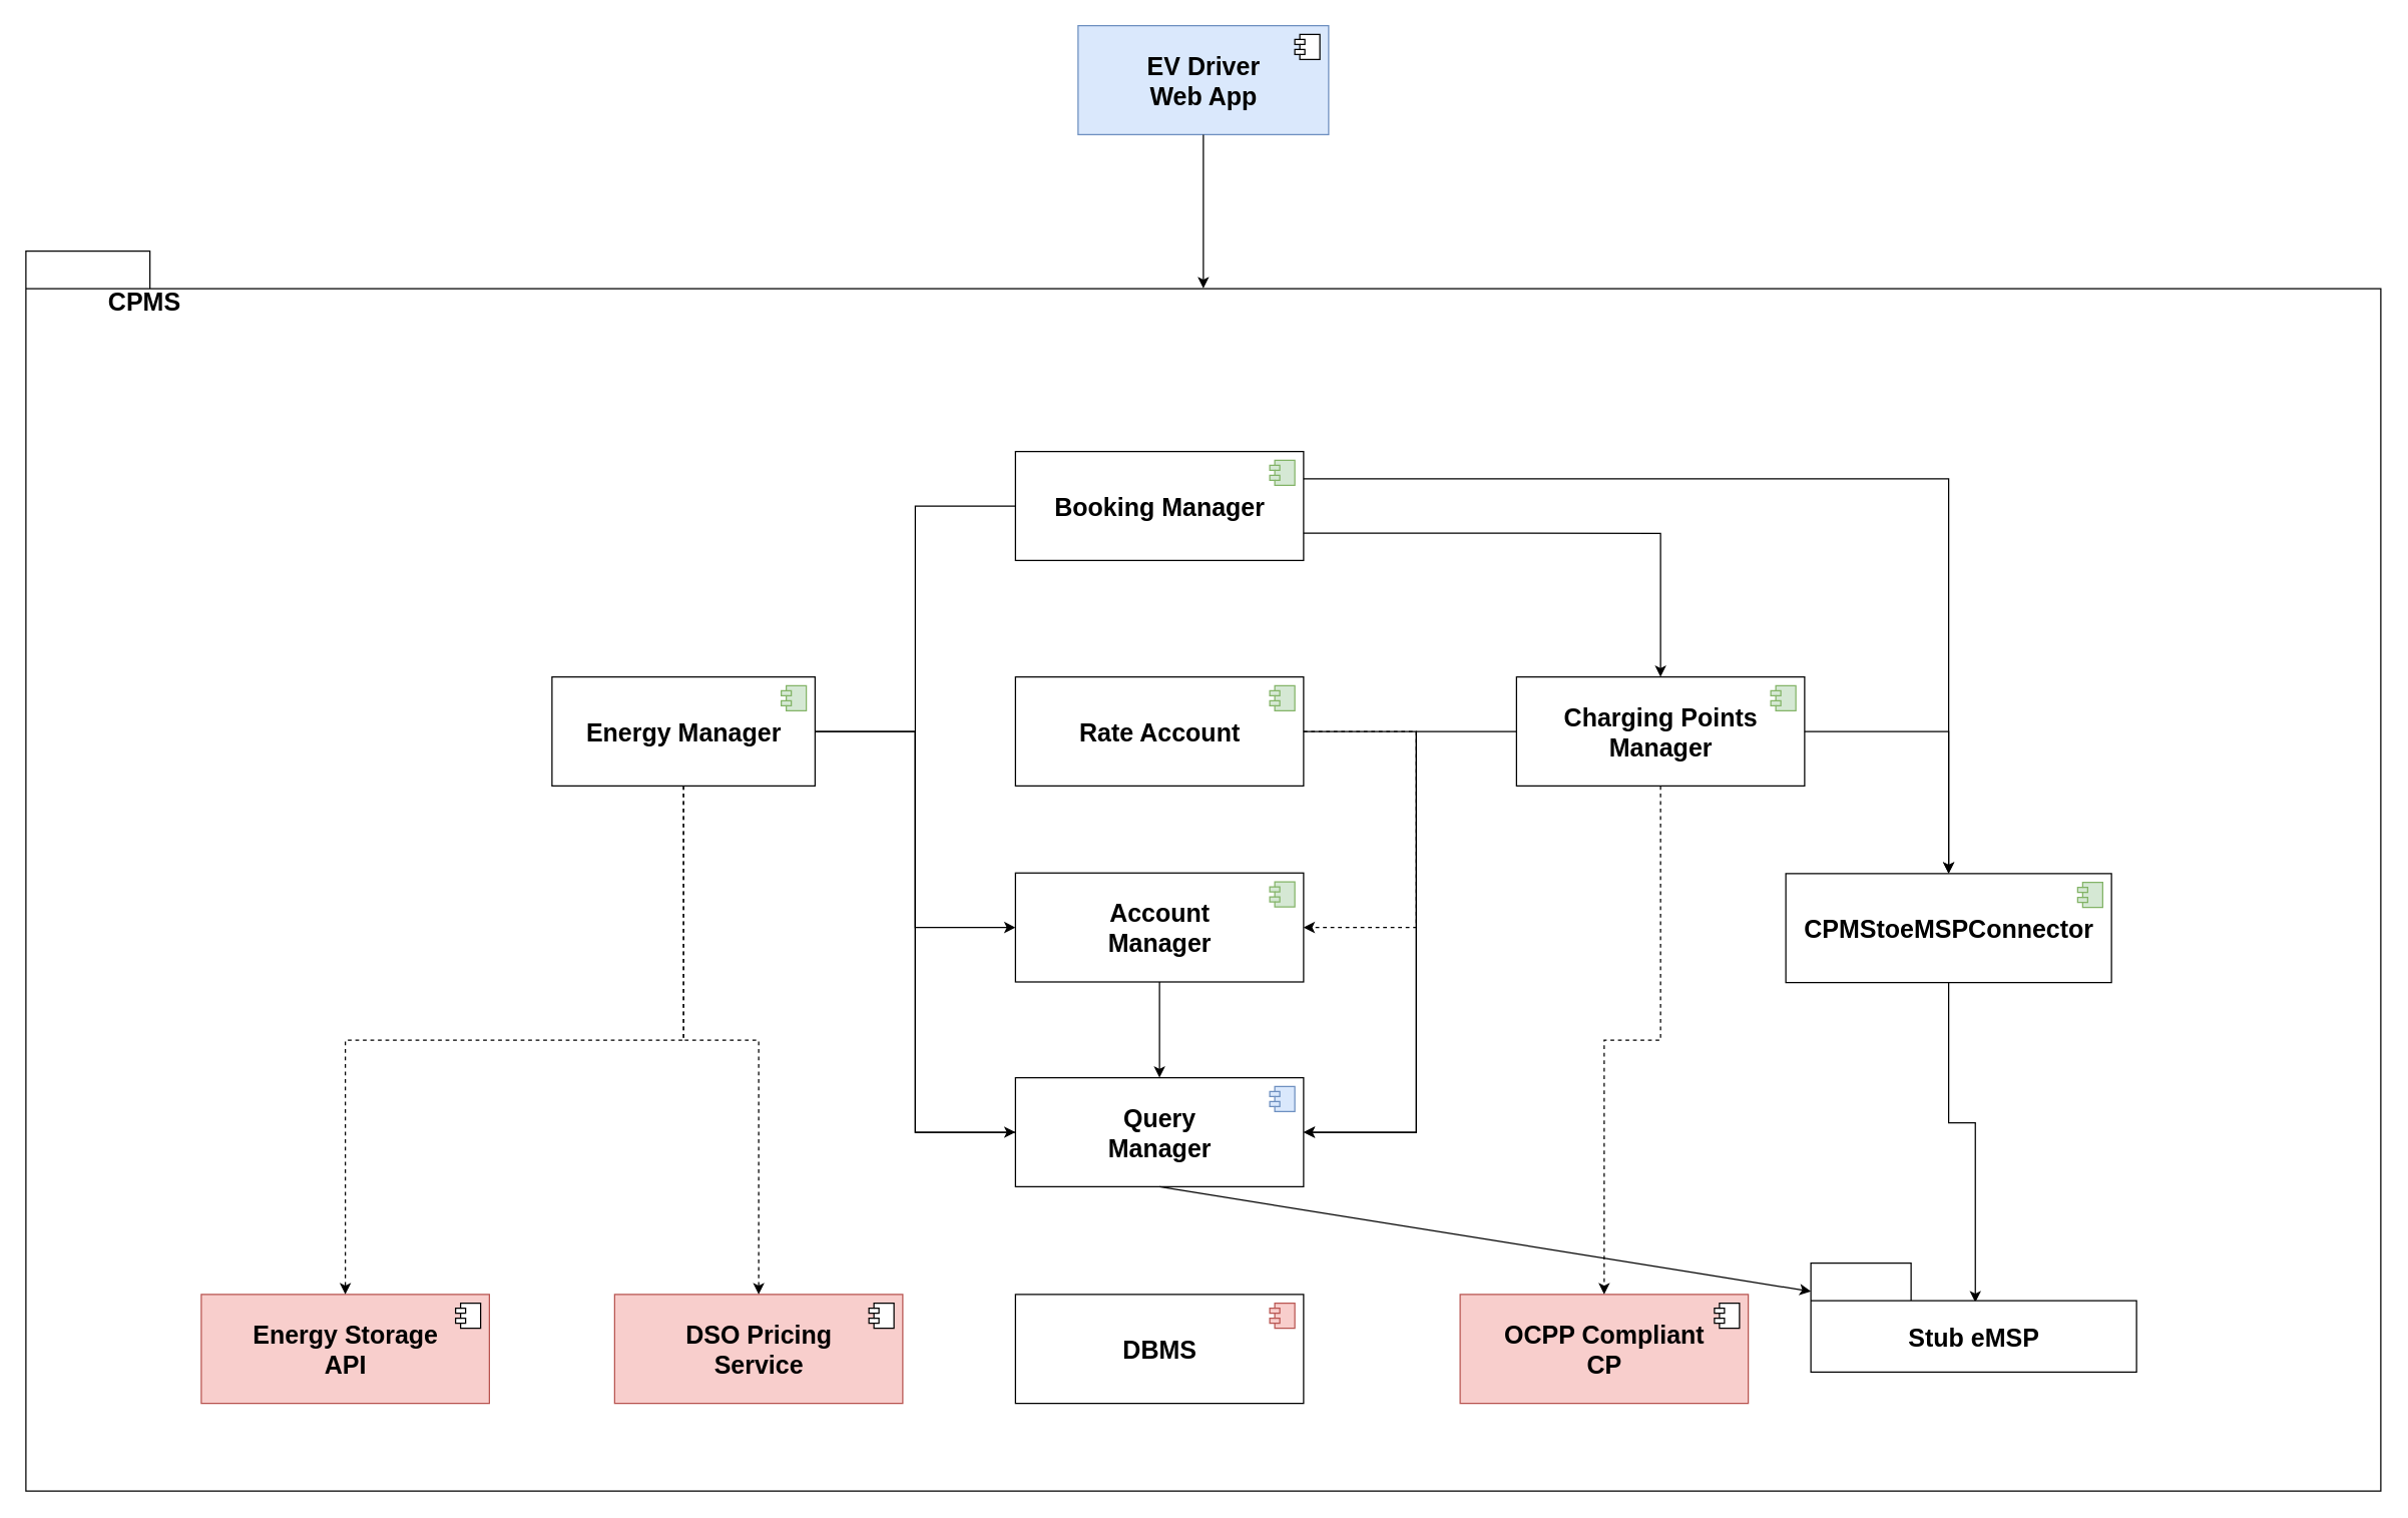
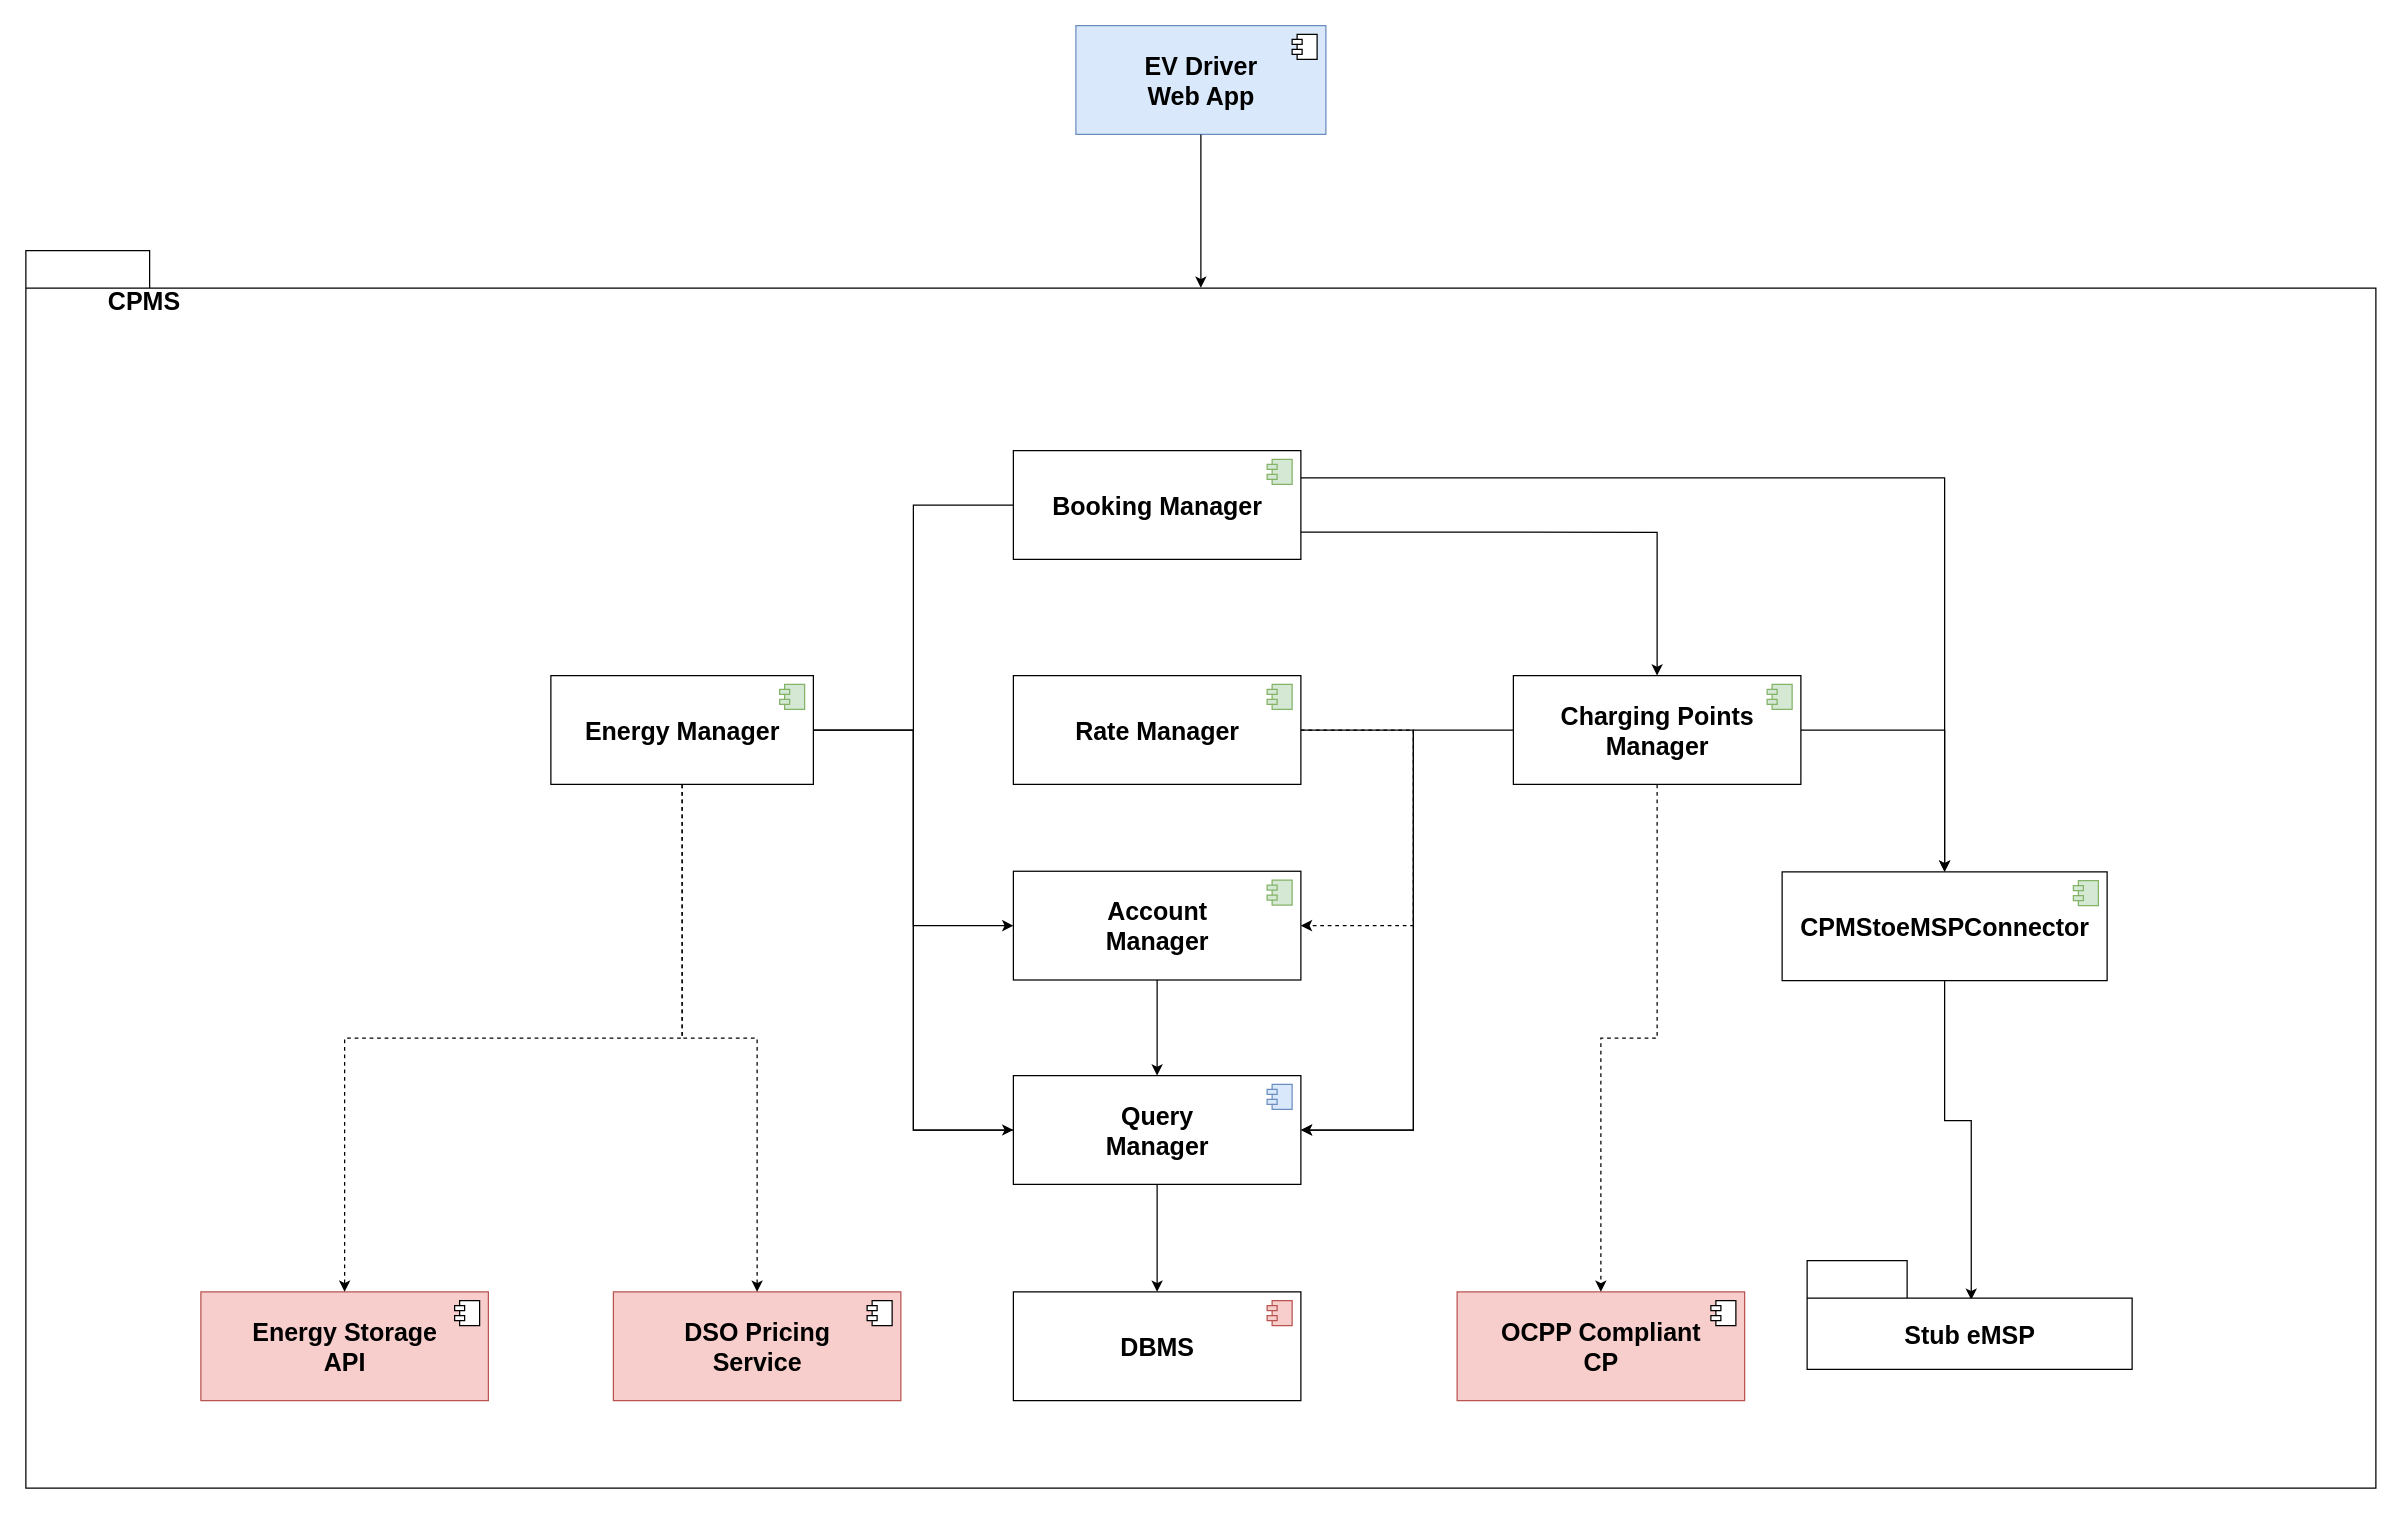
- <mxCell id="24" value="&lt;b&gt;Rate Account&lt;br&gt;&lt;/b&gt;" style="html=1;dropTarget=0;fontSize=20;sketch=0;" parent="1" vertex="1"><mxGeometry x="810" y="540" width="230" height="87" as="geometry" /></mxCell>
+ <mxCell id="24" value="&lt;b&gt;Rate Manager&lt;br&gt;&lt;/b&gt;" style="html=1;dropTarget=0;fontSize=20;sketch=0;" parent="1" vertex="1"><mxGeometry x="810" y="540" width="230" height="87" as="geometry" /></mxCell>
- <mxCell id="13" value="" style="endArrow=classic;html=1;exitX=0.5;exitY=1;exitDx=0;exitDy=0;" parent="1" source="11" target="31" edge="1"><mxGeometry width="50" height="50" relative="1" as="geometry"><mxPoint x="1040" y="940" as="sourcePoint" /><mxPoint x="1090" y="890" as="targetPoint" /></mxGeometry></mxCell>
+ <mxCell id="13" value="" style="endArrow=classic;html=1;exitX=0.5;exitY=1;exitDx=0;exitDy=0;" parent="1" source="11" target="7" edge="1"><mxGeometry width="50" height="50" relative="1" as="geometry"><mxPoint x="1040" y="940" as="sourcePoint" /><mxPoint x="1090" y="890" as="targetPoint" /></mxGeometry></mxCell>
